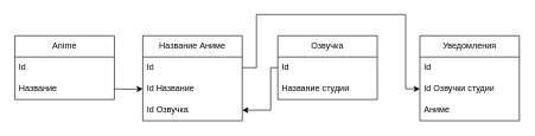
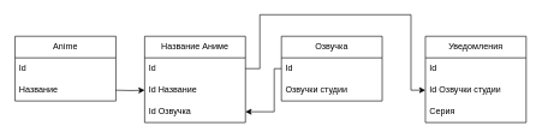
- <mxCell id="7" value="Название студии" style="text;strokeColor=none;fillColor=none;align=left;verticalAlign=middle;spacingLeft=4;spacingRight=4;overflow=hidden;points=[[0,0.5],[1,0.5]];portConstraint=eastwest;rotatable=0;whiteSpace=wrap;html=1;" parent="5" vertex="1"><mxGeometry y="60" width="140" height="30" as="geometry" /></mxCell>
+ <mxCell id="7" value="Озвучки студии" style="text;strokeColor=none;fillColor=none;align=left;verticalAlign=middle;spacingLeft=4;spacingRight=4;overflow=hidden;points=[[0,0.5],[1,0.5]];portConstraint=eastwest;rotatable=0;whiteSpace=wrap;html=1;" parent="5" vertex="1"><mxGeometry y="60" width="140" height="30" as="geometry" /></mxCell>
- <mxCell id="15" value="Аниме" style="text;strokeColor=none;fillColor=none;align=left;verticalAlign=middle;spacingLeft=4;spacingRight=4;overflow=hidden;points=[[0,0.5],[1,0.5]];portConstraint=eastwest;rotatable=0;whiteSpace=wrap;html=1;" parent="12" vertex="1"><mxGeometry y="90" width="140" height="30" as="geometry" /></mxCell>
+ <mxCell id="15" value="Серия" style="text;strokeColor=none;fillColor=none;align=left;verticalAlign=middle;spacingLeft=4;spacingRight=4;overflow=hidden;points=[[0,0.5],[1,0.5]];portConstraint=eastwest;rotatable=0;whiteSpace=wrap;html=1;" parent="12" vertex="1"><mxGeometry y="90" width="140" height="30" as="geometry" /></mxCell>
